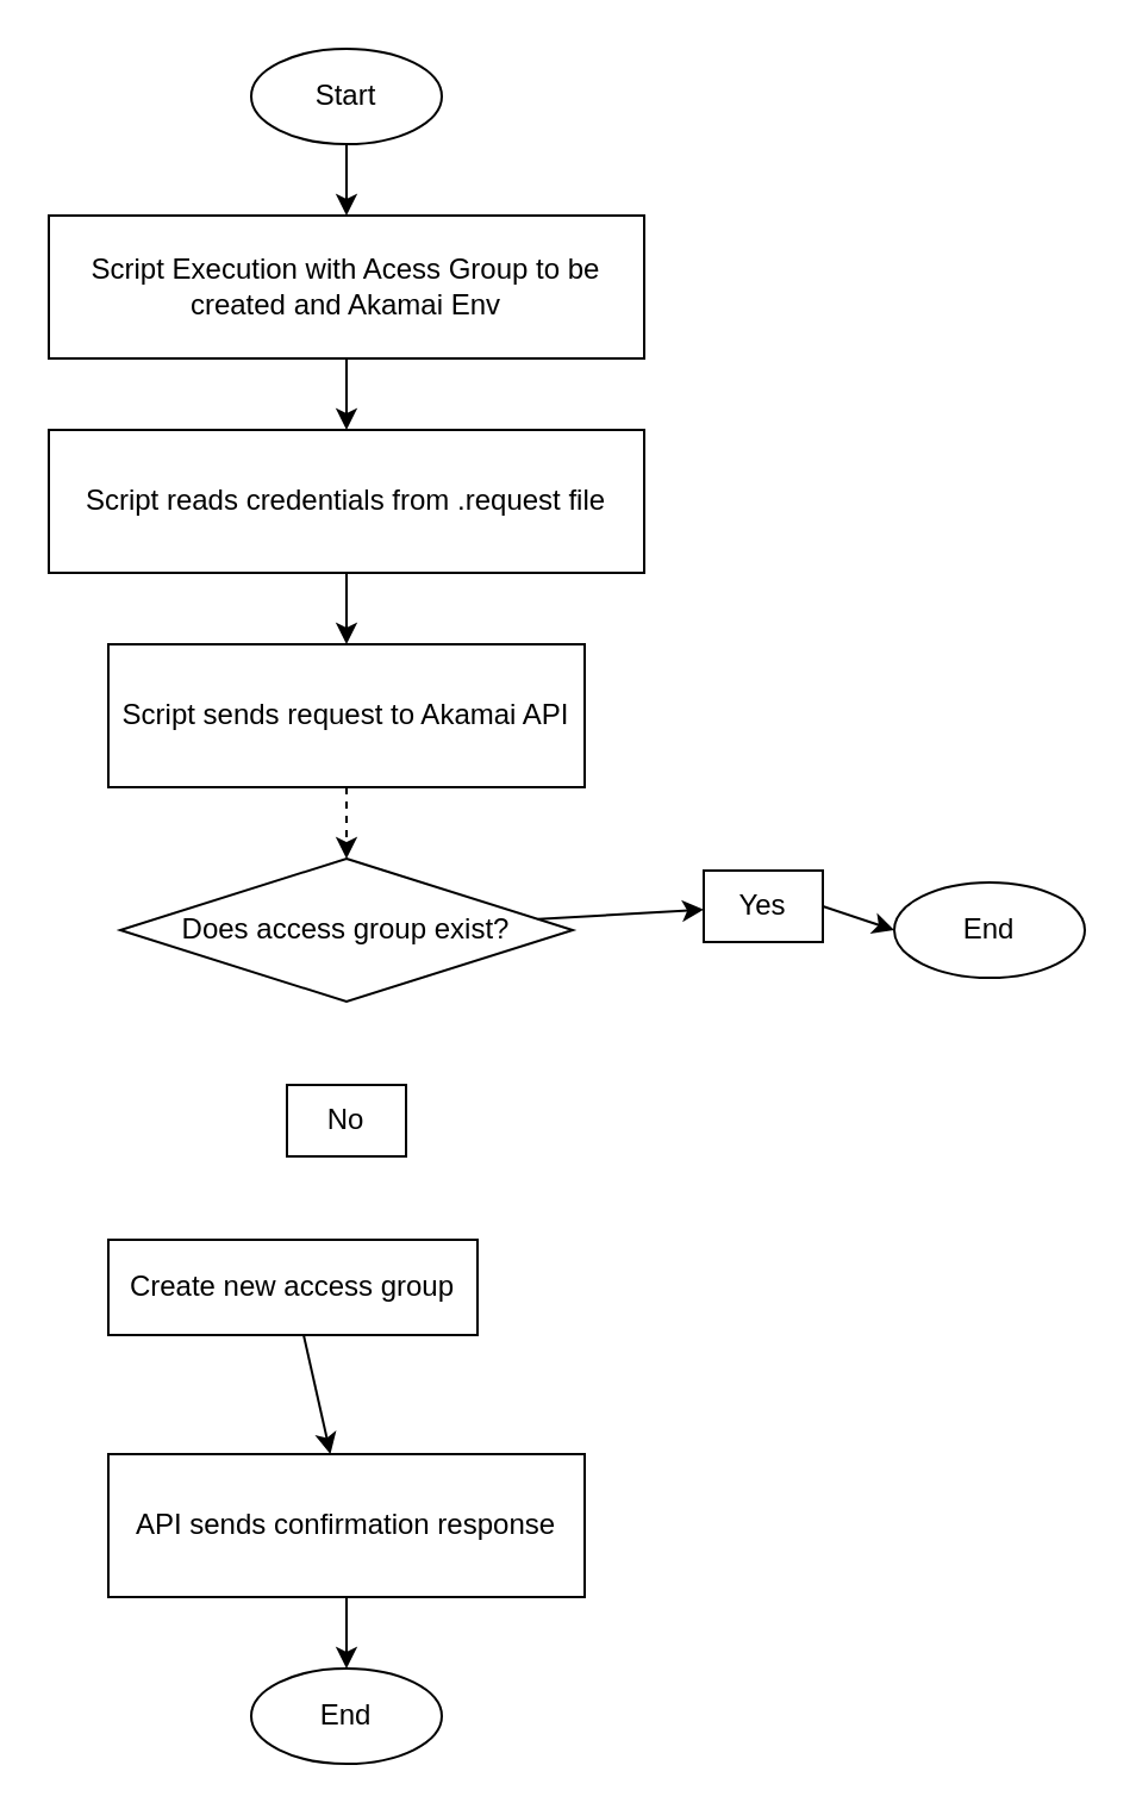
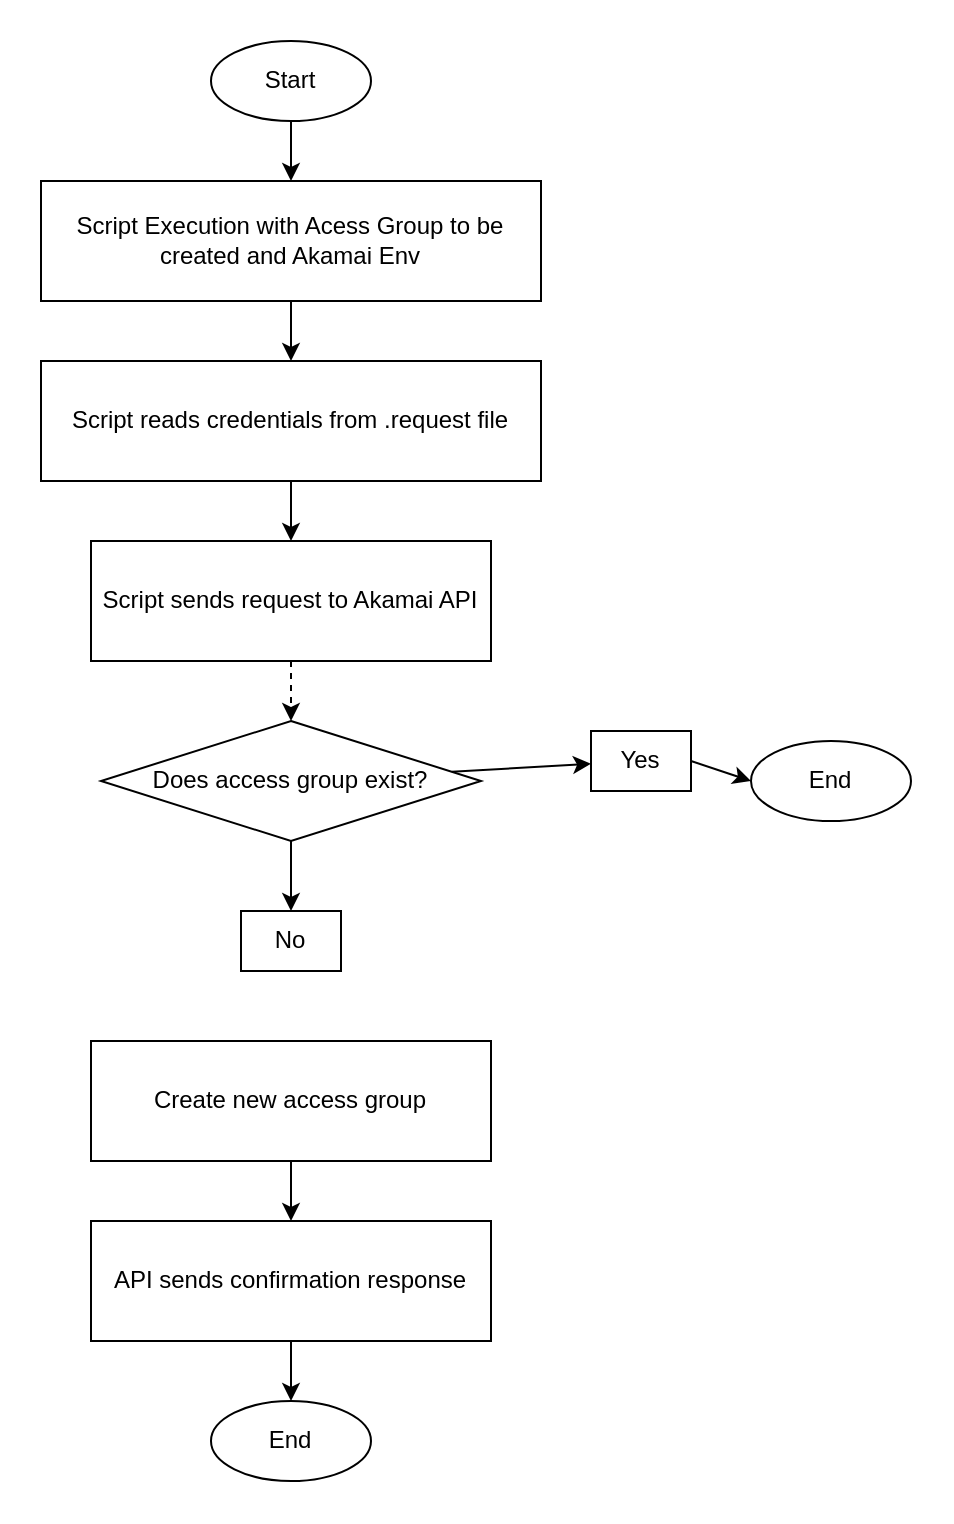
+ <mxCell id="19" value="" style="endArrow=classic;html=1;rounded=0;exitX=0.5;exitY=1;exitDx=0;exitDy=0;entryX=0.5;entryY=0;entryDx=0;entryDy=0;" parent="1" source="5" target="7" edge="1"><mxGeometry width="50" height="50" relative="1" as="geometry"><mxPoint x="415" y="440" as="sourcePoint" /><mxPoint x="465" y="390" as="targetPoint" /></mxGeometry></mxCell>
- <mxCell id="8" value="Create new access group" style="rounded=0;whiteSpace=wrap;html=1;" parent="1" vertex="1"><mxGeometry x="45" y="520" width="155" height="40" as="geometry" /></mxCell>
+ <mxCell id="8" value="Create new access group" style="rounded=0;whiteSpace=wrap;html=1;" parent="1" vertex="1"><mxGeometry x="45" y="520" width="200" height="60" as="geometry" /></mxCell>
